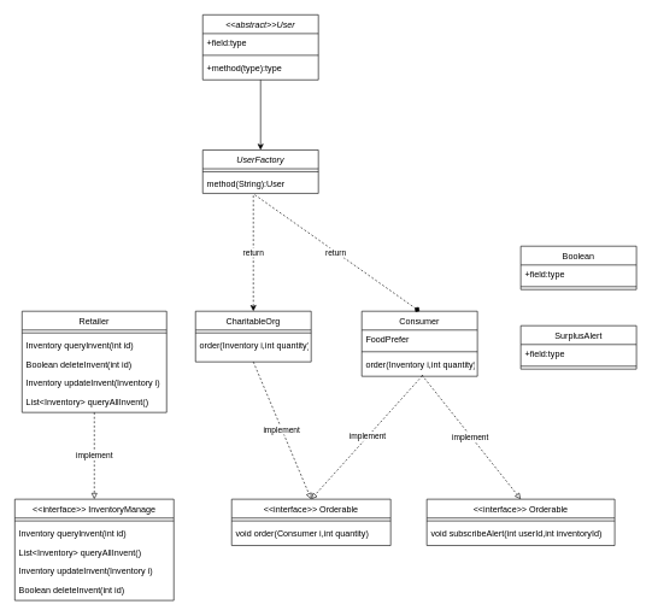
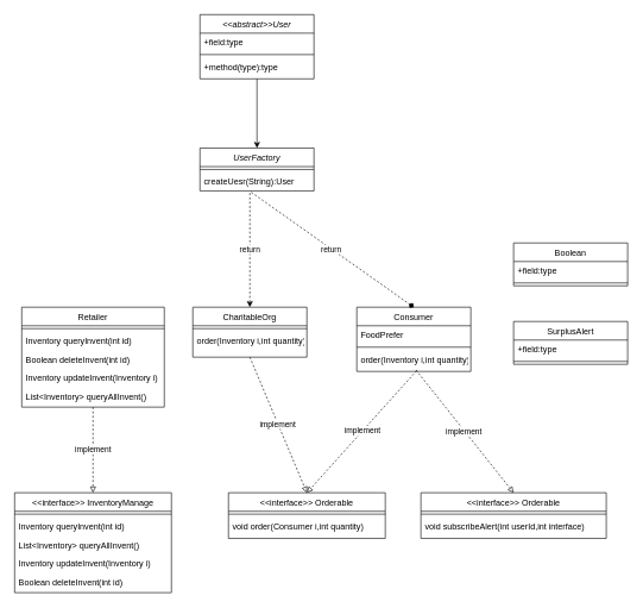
- <mxCell id="24" value="method(String):User" style="text;align=left;verticalAlign=top;spacingLeft=4;spacingRight=4;overflow=hidden;rotatable=0;points=[[0,0.5],[1,0.5]];portConstraint=eastwest;" vertex="1" parent="22"><mxGeometry y="34" width="160" height="26" as="geometry" /></mxCell>
+ <mxCell id="24" value="createUesr(String):User" style="text;align=left;verticalAlign=top;spacingLeft=4;spacingRight=4;overflow=hidden;rotatable=0;points=[[0,0.5],[1,0.5]];portConstraint=eastwest;" vertex="1" parent="22"><mxGeometry y="34" width="160" height="26" as="geometry" /></mxCell>
- <mxCell id="44" value="void subscribeAlert(int userId,int inventoryId)" style="text;align=left;verticalAlign=top;spacingLeft=4;spacingRight=4;overflow=hidden;rotatable=0;points=[[0,0.5],[1,0.5]];portConstraint=eastwest;" vertex="1" parent="42"><mxGeometry y="34" width="260" height="26" as="geometry" /></mxCell>
+ <mxCell id="44" value="void subscribeAlert(int userId,int interface)" style="text;align=left;verticalAlign=top;spacingLeft=4;spacingRight=4;overflow=hidden;rotatable=0;points=[[0,0.5],[1,0.5]];portConstraint=eastwest;" vertex="1" parent="42"><mxGeometry y="34" width="260" height="26" as="geometry" /></mxCell>
